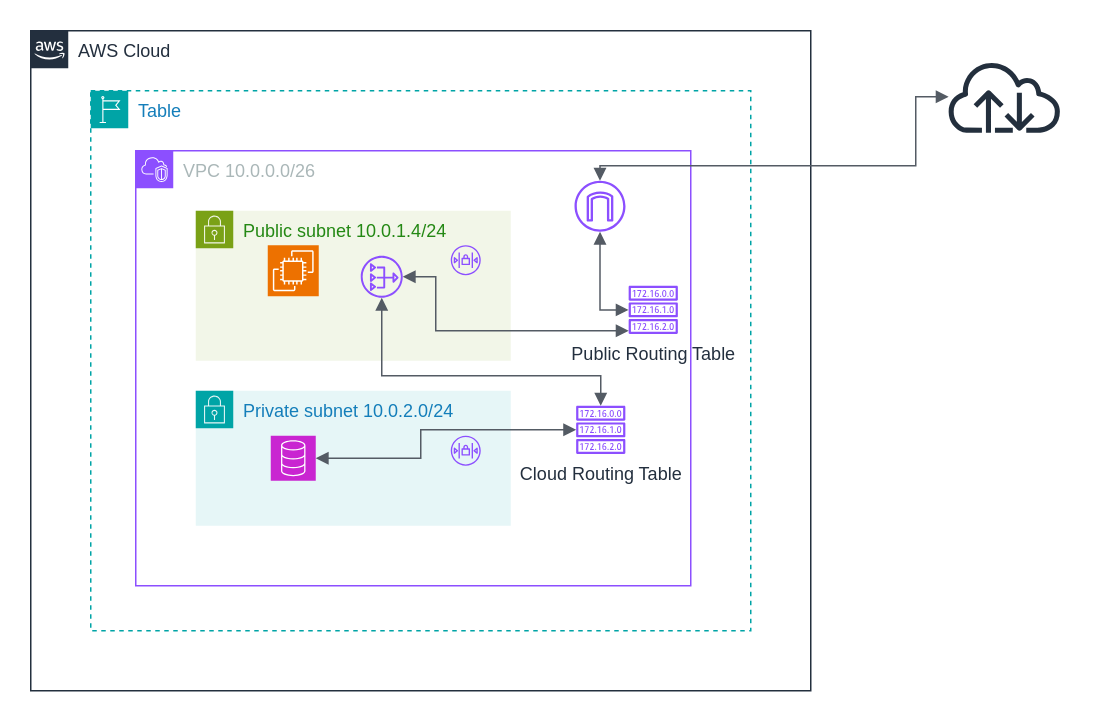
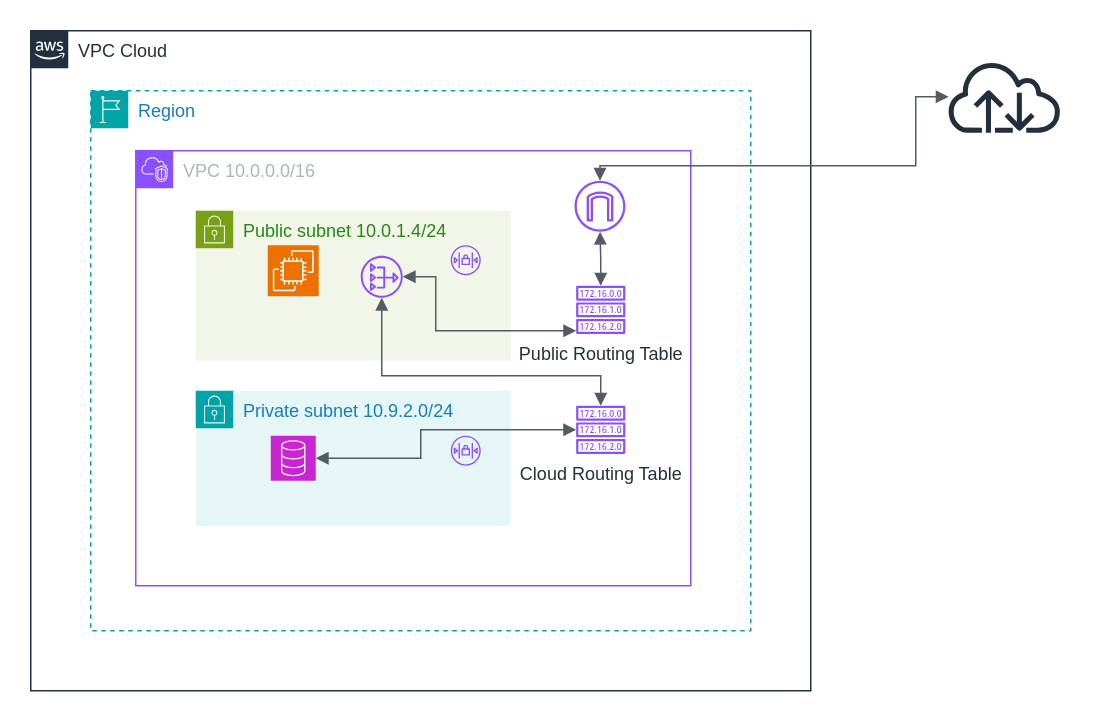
- <mxCell id="2" value="AWS Cloud" style="points=[[0,0],[0.25,0],[0.5,0],[0.75,0],[1,0],[1,0.25],[1,0.5],[1,0.75],[1,1],[0.75,1],[0.5,1],[0.25,1],[0,1],[0,0.75],[0,0.5],[0,0.25]];outlineConnect=0;gradientColor=none;html=1;whiteSpace=wrap;fontSize=12;fontStyle=0;container=1;pointerEvents=0;collapsible=0;recursiveResize=0;shape=mxgraph.aws4.group;grIcon=mxgraph.aws4.group_aws_cloud_alt;strokeColor=#232F3E;fillColor=none;verticalAlign=top;align=left;spacingLeft=30;fontColor=#232F3E;dashed=0;" vertex="1" parent="1"><mxGeometry x="20" y="20" width="520" height="440" as="geometry" /></mxCell>
+ <mxCell id="2" value="VPC Cloud" style="points=[[0,0],[0.25,0],[0.5,0],[0.75,0],[1,0],[1,0.25],[1,0.5],[1,0.75],[1,1],[0.75,1],[0.5,1],[0.25,1],[0,1],[0,0.75],[0,0.5],[0,0.25]];outlineConnect=0;gradientColor=none;html=1;whiteSpace=wrap;fontSize=12;fontStyle=0;container=1;pointerEvents=0;collapsible=0;recursiveResize=0;shape=mxgraph.aws4.group;grIcon=mxgraph.aws4.group_aws_cloud_alt;strokeColor=#232F3E;fillColor=none;verticalAlign=top;align=left;spacingLeft=30;fontColor=#232F3E;dashed=0;" vertex="1" parent="1"><mxGeometry x="20" y="20" width="520" height="440" as="geometry" /></mxCell>
- <mxCell id="3" value="Table" style="points=[[0,0],[0.25,0],[0.5,0],[0.75,0],[1,0],[1,0.25],[1,0.5],[1,0.75],[1,1],[0.75,1],[0.5,1],[0.25,1],[0,1],[0,0.75],[0,0.5],[0,0.25]];outlineConnect=0;gradientColor=none;html=1;whiteSpace=wrap;fontSize=12;fontStyle=0;container=1;pointerEvents=0;collapsible=0;recursiveResize=0;shape=mxgraph.aws4.group;grIcon=mxgraph.aws4.group_region;strokeColor=#00A4A6;fillColor=none;verticalAlign=top;align=left;spacingLeft=30;fontColor=#147EBA;dashed=1;" vertex="1" parent="1"><mxGeometry x="60" y="60" width="440" height="360" as="geometry" /></mxCell>
+ <mxCell id="3" value="Region" style="points=[[0,0],[0.25,0],[0.5,0],[0.75,0],[1,0],[1,0.25],[1,0.5],[1,0.75],[1,1],[0.75,1],[0.5,1],[0.25,1],[0,1],[0,0.75],[0,0.5],[0,0.25]];outlineConnect=0;gradientColor=none;html=1;whiteSpace=wrap;fontSize=12;fontStyle=0;container=1;pointerEvents=0;collapsible=0;recursiveResize=0;shape=mxgraph.aws4.group;grIcon=mxgraph.aws4.group_region;strokeColor=#00A4A6;fillColor=none;verticalAlign=top;align=left;spacingLeft=30;fontColor=#147EBA;dashed=1;" vertex="1" parent="1"><mxGeometry x="60" y="60" width="440" height="360" as="geometry" /></mxCell>
- <mxCell id="4" value="VPC 10.0.0.0/26" style="points=[[0,0],[0.25,0],[0.5,0],[0.75,0],[1,0],[1,0.25],[1,0.5],[1,0.75],[1,1],[0.75,1],[0.5,1],[0.25,1],[0,1],[0,0.75],[0,0.5],[0,0.25]];outlineConnect=0;gradientColor=none;html=1;whiteSpace=wrap;fontSize=12;fontStyle=0;container=1;pointerEvents=0;collapsible=0;recursiveResize=0;shape=mxgraph.aws4.group;grIcon=mxgraph.aws4.group_vpc2;strokeColor=#8C4FFF;fillColor=none;verticalAlign=top;align=left;spacingLeft=30;fontColor=#AAB7B8;dashed=0;" vertex="1" parent="3"><mxGeometry x="30" y="40" width="370" height="290" as="geometry" /></mxCell>
+ <mxCell id="4" value="VPC 10.0.0.0/16" style="points=[[0,0],[0.25,0],[0.5,0],[0.75,0],[1,0],[1,0.25],[1,0.5],[1,0.75],[1,1],[0.75,1],[0.5,1],[0.25,1],[0,1],[0,0.75],[0,0.5],[0,0.25]];outlineConnect=0;gradientColor=none;html=1;whiteSpace=wrap;fontSize=12;fontStyle=0;container=1;pointerEvents=0;collapsible=0;recursiveResize=0;shape=mxgraph.aws4.group;grIcon=mxgraph.aws4.group_vpc2;strokeColor=#8C4FFF;fillColor=none;verticalAlign=top;align=left;spacingLeft=30;fontColor=#AAB7B8;dashed=0;" vertex="1" parent="3"><mxGeometry x="30" y="40" width="370" height="290" as="geometry" /></mxCell>
- <mxCell id="16" value="Public Routing Table" style="sketch=0;outlineConnect=0;fontColor=#232F3E;gradientColor=none;fillColor=#8C4FFF;strokeColor=none;dashed=0;verticalLabelPosition=bottom;verticalAlign=top;align=center;html=1;fontSize=12;fontStyle=0;aspect=fixed;pointerEvents=1;shape=mxgraph.aws4.route_table;" vertex="1" parent="4"><mxGeometry x="328.5" y="90" width="33" height="32.15" as="geometry" /></mxCell>
+ <mxCell id="16" value="Public Routing Table" style="sketch=0;outlineConnect=0;fontColor=#232F3E;gradientColor=none;fillColor=#8C4FFF;strokeColor=none;dashed=0;verticalLabelPosition=bottom;verticalAlign=top;align=center;html=1;fontSize=12;fontStyle=0;aspect=fixed;pointerEvents=1;shape=mxgraph.aws4.route_table;" vertex="1" parent="4"><mxGeometry x="293.5" y="90" width="33" height="32.15" as="geometry" /></mxCell>
- <mxCell id="9" value="Private subnet 10.0.2.0/24" style="points=[[0,0],[0.25,0],[0.5,0],[0.75,0],[1,0],[1,0.25],[1,0.5],[1,0.75],[1,1],[0.75,1],[0.5,1],[0.25,1],[0,1],[0,0.75],[0,0.5],[0,0.25]];outlineConnect=0;gradientColor=none;html=1;whiteSpace=wrap;fontSize=12;fontStyle=0;container=1;pointerEvents=0;collapsible=0;recursiveResize=0;shape=mxgraph.aws4.group;grIcon=mxgraph.aws4.group_security_group;grStroke=0;strokeColor=#00A4A6;fillColor=#E6F6F7;verticalAlign=top;align=left;spacingLeft=30;fontColor=#147EBA;dashed=0;" vertex="1" parent="4"><mxGeometry x="40" y="160" width="210" height="90" as="geometry" /></mxCell>
+ <mxCell id="9" value="Private subnet 10.9.2.0/24" style="points=[[0,0],[0.25,0],[0.5,0],[0.75,0],[1,0],[1,0.25],[1,0.5],[1,0.75],[1,1],[0.75,1],[0.5,1],[0.25,1],[0,1],[0,0.75],[0,0.5],[0,0.25]];outlineConnect=0;gradientColor=none;html=1;whiteSpace=wrap;fontSize=12;fontStyle=0;container=1;pointerEvents=0;collapsible=0;recursiveResize=0;shape=mxgraph.aws4.group;grIcon=mxgraph.aws4.group_security_group;grStroke=0;strokeColor=#00A4A6;fillColor=#E6F6F7;verticalAlign=top;align=left;spacingLeft=30;fontColor=#147EBA;dashed=0;" vertex="1" parent="4"><mxGeometry x="40" y="160" width="210" height="90" as="geometry" /></mxCell>
